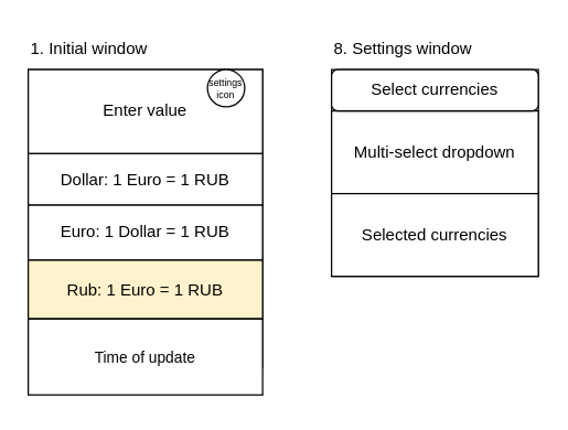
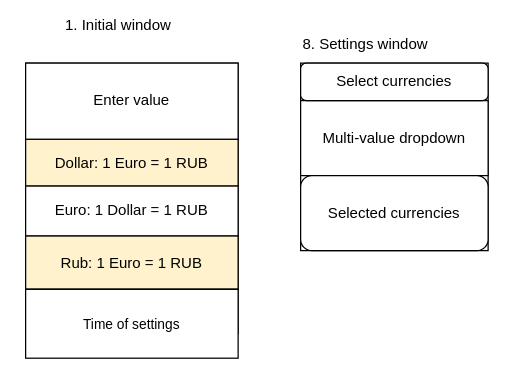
- <mxCell id="2" value="1. Initial window" style="text;html=1;strokeColor=none;fillColor=none;align=left;verticalAlign=middle;whiteSpace=wrap;rounded=0;" vertex="1" parent="1"><mxGeometry x="20" y="20" width="120" height="30" as="geometry" /></mxCell>
+ <mxCell id="2" value="1. Initial window" style="text;html=1;strokeColor=none;fillColor=none;align=left;verticalAlign=middle;whiteSpace=wrap;rounded=0;" vertex="1" parent="1"><mxGeometry x="50" y="5" width="120" height="30" as="geometry" /></mxCell>
- <mxCell id="14" value="settings icon" style="ellipse;whiteSpace=wrap;html=1;aspect=fixed;fontSize=7;" vertex="1" parent="8"><mxGeometry x="130" width="27.049" height="27.049" as="geometry" /></mxCell>
- <mxCell id="4" value="Multi-select dropdown" style="rounded=0;whiteSpace=wrap;html=1;" vertex="1" parent="1"><mxGeometry x="240" y="80" width="150" height="60" as="geometry" /></mxCell>
+ <mxCell id="4" value="Multi-value dropdown" style="rounded=0;whiteSpace=wrap;html=1;" vertex="1" parent="1"><mxGeometry x="240" y="80" width="150" height="60" as="geometry" /></mxCell>
- <mxCell id="10" value="Dollar: 1 Euro = 1 RUB" style="rounded=0;whiteSpace=wrap;html=1;" vertex="1" parent="8"><mxGeometry y="60.866" width="170" height="37.505" as="geometry" /></mxCell>
+ <mxCell id="10" value="Dollar: 1 Euro = 1 RUB" style="rounded=0;whiteSpace=wrap;html=1;fillColor=#fff2cc;" vertex="1" parent="8"><mxGeometry y="60.866" width="170" height="37.505" as="geometry" /></mxCell>
- <mxCell id="7" value="Selected currencies" style="rounded=0;whiteSpace=wrap;html=1;" vertex="1" parent="1"><mxGeometry x="240" y="140" width="150" height="60" as="geometry" /></mxCell>
+ <mxCell id="7" value="Selected currencies" style="whiteSpace=wrap;html=1;rounded=1;" vertex="1" parent="1"><mxGeometry x="240" y="140" width="150" height="60" as="geometry" /></mxCell>
- <mxCell id="15" value="&lt;font style=&quot;font-size: 11px;&quot;&gt;Time of update&lt;/font&gt;" style="rounded=0;whiteSpace=wrap;html=1;fontSize=7;" vertex="1" parent="8"><mxGeometry y="180.984" width="170" height="55.082" as="geometry" /></mxCell>
+ <mxCell id="15" value="&lt;font style=&quot;font-size: 11px;&quot;&gt;Time of settings&lt;/font&gt;" style="rounded=0;whiteSpace=wrap;html=1;fontSize=7;" vertex="1" parent="8"><mxGeometry y="180.984" width="170" height="55.082" as="geometry" /></mxCell>
